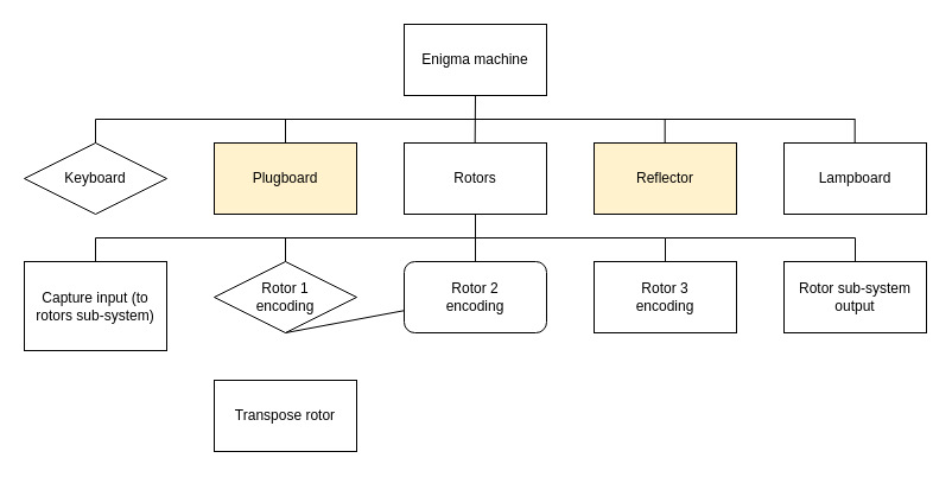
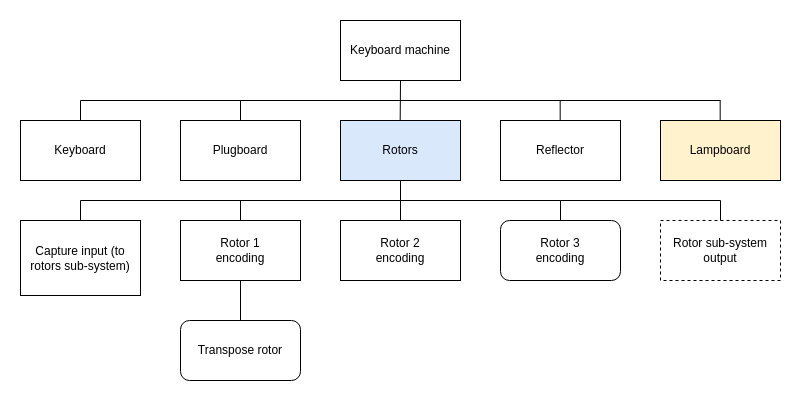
- <mxCell id="2" value="Enigma machine" style="rounded=0;whiteSpace=wrap;html=1;" parent="1" vertex="1"><mxGeometry x="340" width="120" height="60" as="geometry" y="20" /></mxCell>
+ <mxCell id="2" value="Keyboard machine" style="rounded=0;whiteSpace=wrap;html=1;" parent="1" vertex="1"><mxGeometry x="340" width="120" height="60" as="geometry" y="20" /></mxCell>
- <mxCell id="3" value="Keyboard" style="rhombus;whiteSpace=wrap;html=1;" parent="1" vertex="1"><mxGeometry y="120" width="120" height="60" as="geometry" x="20" /></mxCell>
+ <mxCell id="3" value="Keyboard" style="rounded=0;whiteSpace=wrap;html=1;" parent="1" vertex="1"><mxGeometry y="120" width="120" height="60" as="geometry" x="20" /></mxCell>
- <mxCell id="4" value="Plugboard" style="rounded=0;whiteSpace=wrap;html=1;fillColor=#fff2cc;" parent="1" vertex="1"><mxGeometry x="180" y="120" width="120" height="60" as="geometry" /></mxCell>
+ <mxCell id="4" value="Plugboard" style="rounded=0;whiteSpace=wrap;html=1;" parent="1" vertex="1"><mxGeometry x="180" y="120" width="120" height="60" as="geometry" /></mxCell>
- <mxCell id="5" value="Rotors" style="rounded=0;whiteSpace=wrap;html=1;" parent="1" vertex="1"><mxGeometry x="340" y="120" width="120" height="60" as="geometry" /></mxCell>
+ <mxCell id="5" value="Rotors" style="rounded=0;whiteSpace=wrap;html=1;fillColor=#dae8fc;" parent="1" vertex="1"><mxGeometry x="340" y="120" width="120" height="60" as="geometry" /></mxCell>
- <mxCell id="6" value="Reflector" style="rounded=0;whiteSpace=wrap;html=1;fillColor=#fff2cc;" parent="1" vertex="1"><mxGeometry x="500" y="120" width="120" height="60" as="geometry" /></mxCell>
+ <mxCell id="6" value="Reflector" style="rounded=0;whiteSpace=wrap;html=1;" parent="1" vertex="1"><mxGeometry x="500" y="120" width="120" height="60" as="geometry" /></mxCell>
- <mxCell id="7" value="Lampboard" style="rounded=0;whiteSpace=wrap;html=1;" parent="1" vertex="1"><mxGeometry x="660" y="120" width="120" height="60" as="geometry" /></mxCell>
+ <mxCell id="7" value="Lampboard" style="rounded=0;whiteSpace=wrap;html=1;fillColor=#fff2cc;" parent="1" vertex="1"><mxGeometry x="660" y="120" width="120" height="60" as="geometry" /></mxCell>
- <mxCell id="18" value="Rotor 1&lt;br&gt;encoding" style="rhombus;whiteSpace=wrap;html=1;" vertex="1" parent="1"><mxGeometry x="180" y="220" width="120" height="60" as="geometry" /></mxCell>
+ <mxCell id="18" value="Rotor 1&lt;br&gt;encoding" style="rounded=0;whiteSpace=wrap;html=1;" vertex="1" parent="1"><mxGeometry x="180" y="220" width="120" height="60" as="geometry" /></mxCell>
- <mxCell id="19" value="Rotor 2&lt;br&gt;encoding" style="whiteSpace=wrap;html=1;rounded=1;" vertex="1" parent="1"><mxGeometry x="340" y="220" width="120" height="60" as="geometry" /></mxCell>
+ <mxCell id="19" value="Rotor 2&lt;br&gt;encoding" style="rounded=0;whiteSpace=wrap;html=1;" vertex="1" parent="1"><mxGeometry x="340" y="220" width="120" height="60" as="geometry" /></mxCell>
- <mxCell id="20" value="Rotor 3&lt;br&gt;encoding" style="rounded=0;whiteSpace=wrap;html=1;" vertex="1" parent="1"><mxGeometry x="500" y="220" width="120" height="60" as="geometry" /></mxCell>
+ <mxCell id="20" value="Rotor 3&lt;br&gt;encoding" style="whiteSpace=wrap;html=1;rounded=1;" vertex="1" parent="1"><mxGeometry x="500" y="220" width="120" height="60" as="geometry" /></mxCell>
- <mxCell id="24" value="Rotor sub-system output" style="rounded=0;whiteSpace=wrap;html=1;" vertex="1" parent="1"><mxGeometry x="660" y="220" width="120" height="60" as="geometry" /></mxCell>
+ <mxCell id="24" value="Rotor sub-system output" style="rounded=0;whiteSpace=wrap;html=1;dashed=1;" vertex="1" parent="1"><mxGeometry x="660" y="220" width="120" height="60" as="geometry" /></mxCell>
- <mxCell id="29" value="" style="endArrow=none;html=1;rounded=0;exitX=0.5;exitY=1;exitDx=0;exitDy=0;" edge="1" parent="1" source="18" target="19"><mxGeometry width="50" height="50" relative="1" as="geometry"><mxPoint x="290" y="270" as="sourcePoint" /><mxPoint x="340" y="220" as="targetPoint" /></mxGeometry></mxCell>
+ <mxCell id="29" value="" style="endArrow=none;html=1;rounded=0;exitX=0.5;exitY=1;exitDx=0;exitDy=0;entryX=0.5;entryY=0;entryDx=0;entryDy=0;" edge="1" parent="1" source="18" target="28"><mxGeometry width="50" height="50" relative="1" as="geometry"><mxPoint x="290" y="270" as="sourcePoint" /><mxPoint x="340" y="220" as="targetPoint" /></mxGeometry></mxCell>
- <mxCell id="28" value="Transpose rotor" style="rounded=0;whiteSpace=wrap;html=1;" vertex="1" parent="1"><mxGeometry x="180" y="320" width="120" height="60" as="geometry" /></mxCell>
+ <mxCell id="28" value="Transpose rotor" style="whiteSpace=wrap;html=1;rounded=1;" vertex="1" parent="1"><mxGeometry x="180" y="320" width="120" height="60" as="geometry" /></mxCell>
